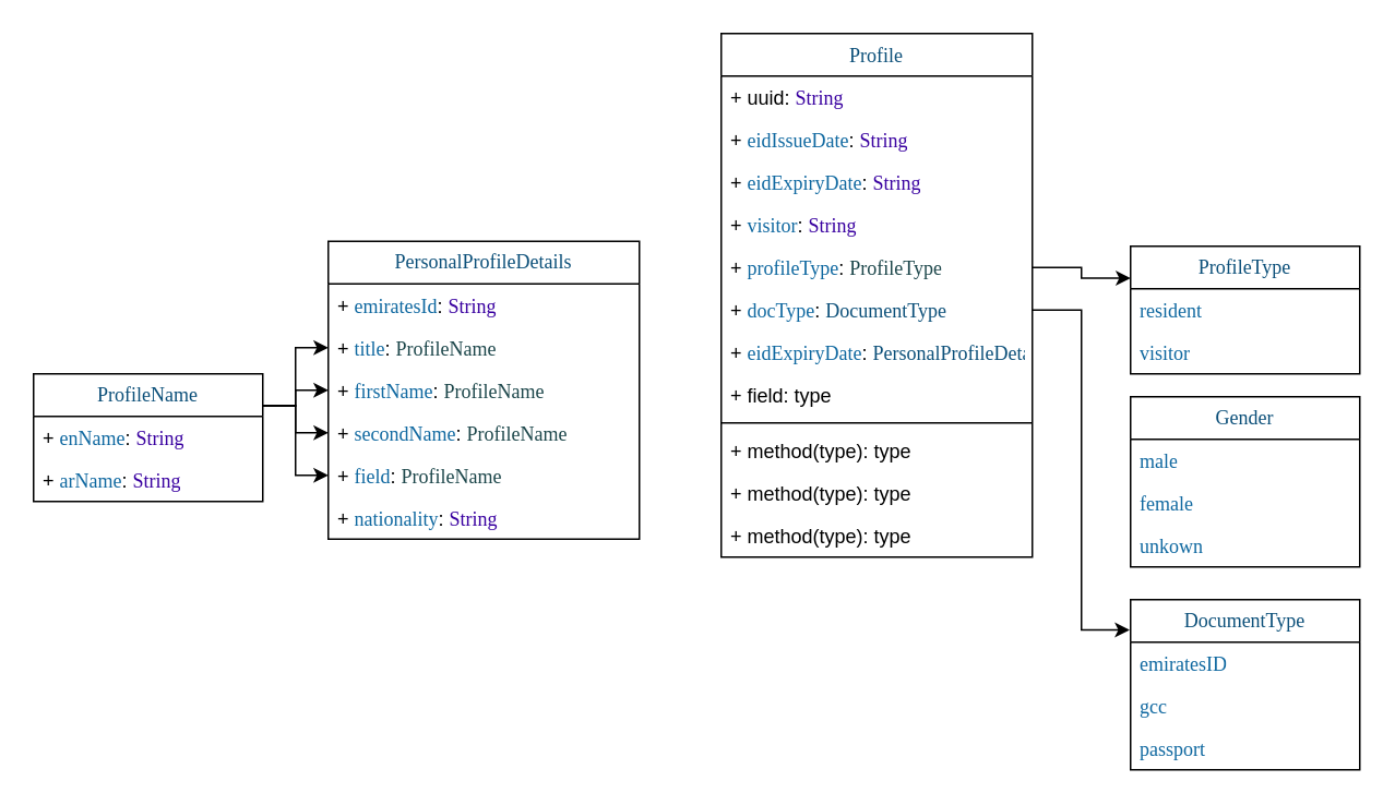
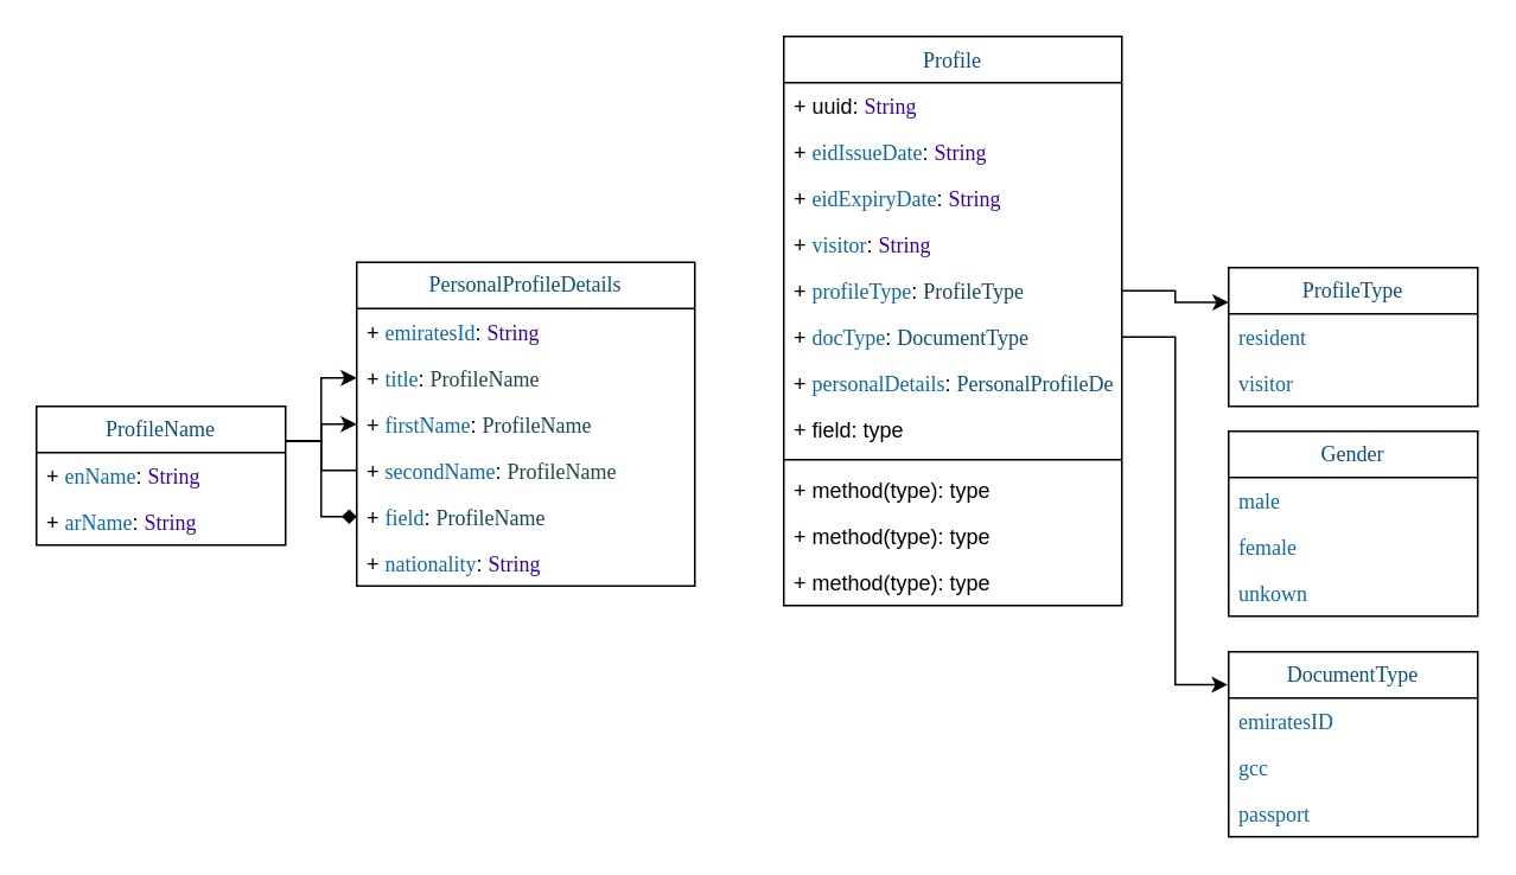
- <mxCell id="34" value="+&amp;nbsp;&lt;span style=&quot;color: rgb(15, 104, 160); font-family: Menlo; background-color: rgb(255, 255, 255);&quot;&gt;eidExpiryDate&lt;/span&gt;:&amp;nbsp;&lt;span style=&quot;caret-color: rgb(11, 79, 121); color: rgb(11, 79, 121); font-family: Menlo; text-align: center; background-color: rgb(255, 255, 255);&quot;&gt;PersonalProfileDetails&lt;/span&gt;" style="text;strokeColor=none;fillColor=none;align=left;verticalAlign=top;spacingLeft=4;spacingRight=4;overflow=hidden;rotatable=0;points=[[0,0.5],[1,0.5]];portConstraint=eastwest;whiteSpace=wrap;html=1;" vertex="1" parent="27"><mxGeometry y="182" width="190" height="26" as="geometry" /></mxCell>
+ <mxCell id="34" value="+&amp;nbsp;&lt;span style=&quot;color: rgb(15, 104, 160); font-family: Menlo; background-color: rgb(255, 255, 255);&quot;&gt;personalDetails&lt;/span&gt;:&amp;nbsp;&lt;span style=&quot;caret-color: rgb(11, 79, 121); color: rgb(11, 79, 121); font-family: Menlo; text-align: center; background-color: rgb(255, 255, 255);&quot;&gt;PersonalProfileDetails&lt;/span&gt;" style="text;strokeColor=none;fillColor=none;align=left;verticalAlign=top;spacingLeft=4;spacingRight=4;overflow=hidden;rotatable=0;points=[[0,0.5],[1,0.5]];portConstraint=eastwest;whiteSpace=wrap;html=1;" vertex="1" parent="27"><mxGeometry y="182" width="190" height="26" as="geometry" /></mxCell>
- <mxCell id="11" style="edgeStyle=orthogonalEdgeStyle;rounded=0;orthogonalLoop=1;jettySize=auto;html=1;exitX=1;exitY=0.25;exitDx=0;exitDy=0;entryX=0;entryY=0.5;entryDx=0;entryDy=0;" edge="1" parent="1" source="13" target="6"><mxGeometry relative="1" as="geometry" /></mxCell>
+ <mxCell id="11" style="edgeStyle=orthogonalEdgeStyle;rounded=0;orthogonalLoop=1;jettySize=auto;html=1;exitX=1;exitY=0.25;exitDx=0;exitDy=0;entryX=0;entryY=0.5;entryDx=0;entryDy=0;endArrow=none;" edge="1" parent="1" source="13" target="6"><mxGeometry relative="1" as="geometry" /></mxCell>
- <mxCell id="12" style="edgeStyle=orthogonalEdgeStyle;rounded=0;orthogonalLoop=1;jettySize=auto;html=1;exitX=1;exitY=0.25;exitDx=0;exitDy=0;entryX=0;entryY=0.5;entryDx=0;entryDy=0;" edge="1" parent="1" source="13" target="7"><mxGeometry relative="1" as="geometry" /></mxCell>
+ <mxCell id="12" style="edgeStyle=orthogonalEdgeStyle;rounded=0;orthogonalLoop=1;jettySize=auto;html=1;exitX=1;exitY=0.25;exitDx=0;exitDy=0;entryX=0;entryY=0.5;entryDx=0;entryDy=0;endArrow=diamond;" edge="1" parent="1" source="13" target="7"><mxGeometry relative="1" as="geometry" /></mxCell>
